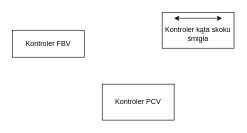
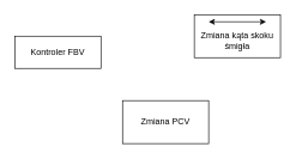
- <mxCell id="4" value="&lt;br&gt;Kontroler kąta skoku śmigła" style="rounded=0;whiteSpace=wrap;html=1;" vertex="1" parent="1"><mxGeometry x="270" y="20" width="120" height="60" as="geometry" /></mxCell>
+ <mxCell id="4" value="&lt;br&gt;Zmiana kąta skoku śmigła" style="rounded=0;whiteSpace=wrap;html=1;" vertex="1" parent="1"><mxGeometry x="270" y="20" width="120" height="60" as="geometry" /></mxCell>
- <mxCell id="3" value="Kontroler PCV" style="rounded=0;whiteSpace=wrap;html=1;" vertex="1" parent="1"><mxGeometry x="170" y="140" width="120" height="60" as="geometry" /></mxCell>
+ <mxCell id="3" value="Zmiana PCV" style="rounded=0;whiteSpace=wrap;html=1;" vertex="1" parent="1"><mxGeometry x="170" y="140" width="120" height="60" as="geometry" /></mxCell>
